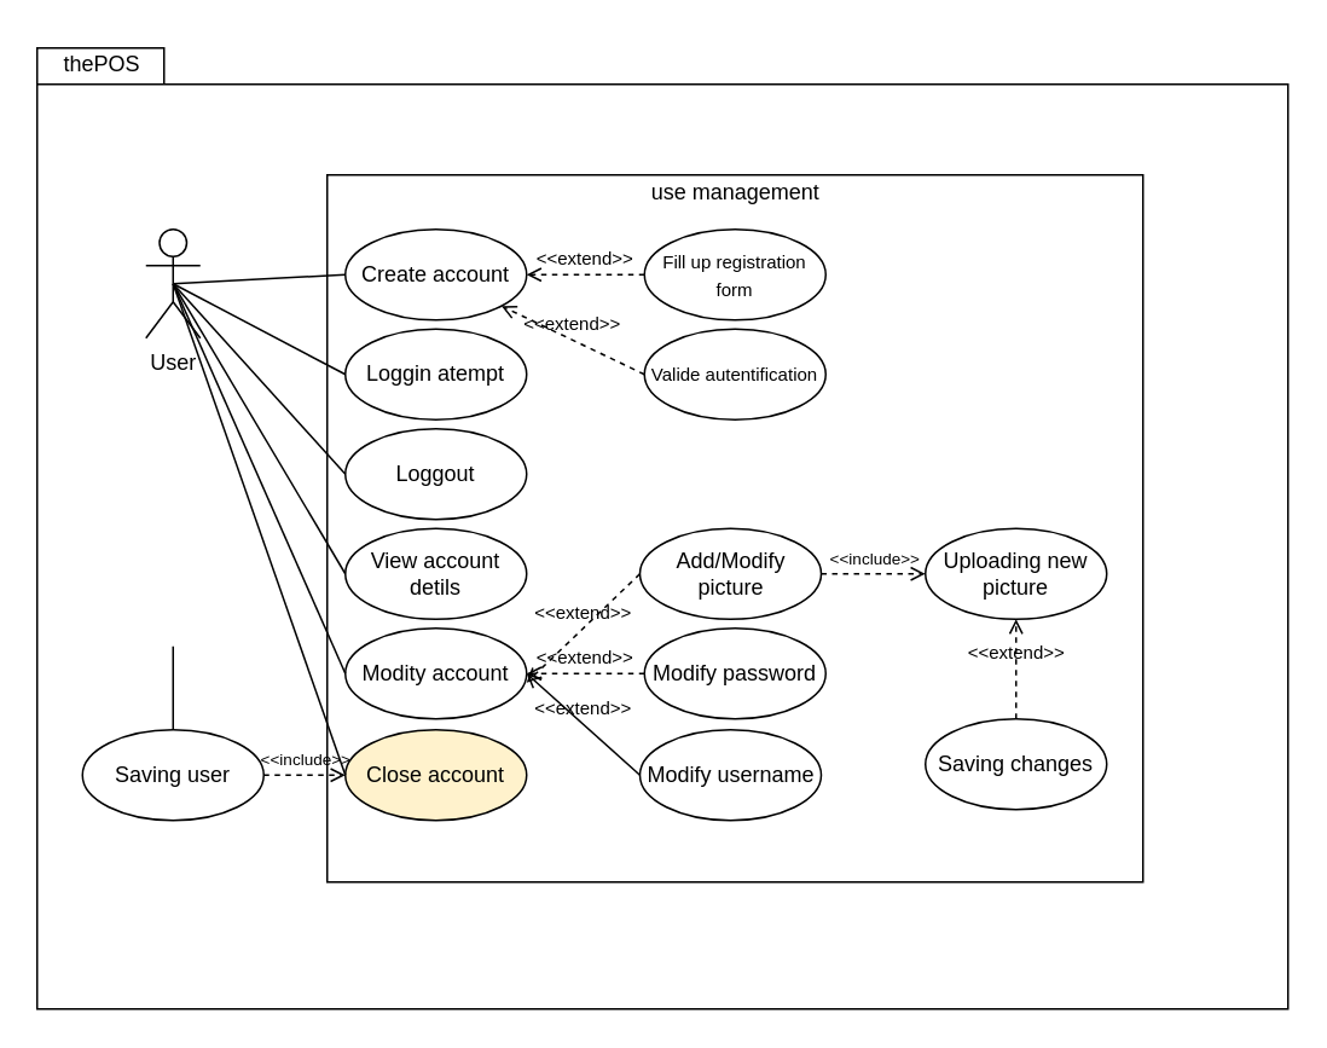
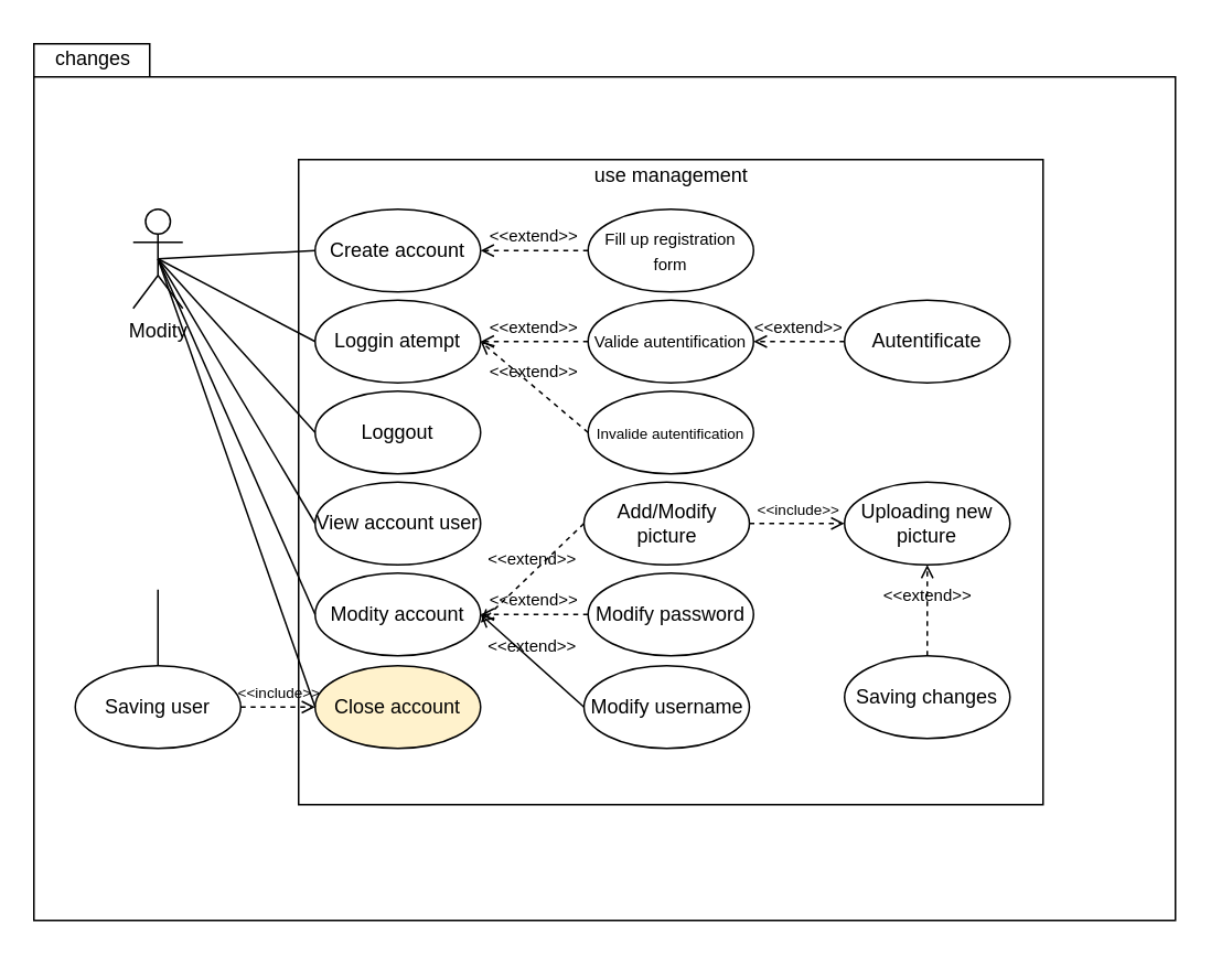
- <mxCell id="3" value="thePOS" style="text;html=1;strokeColor=none;fillColor=none;align=center;verticalAlign=middle;whiteSpace=wrap;rounded=0;" parent="1" vertex="1"><mxGeometry x="26" y="20" width="60" height="30" as="geometry" /></mxCell>
+ <mxCell id="3" value="changes" style="text;html=1;strokeColor=none;fillColor=none;align=center;verticalAlign=middle;whiteSpace=wrap;rounded=0;" parent="1" vertex="1"><mxGeometry x="26" y="20" width="60" height="30" as="geometry" /></mxCell>
- <mxCell id="19" value="&amp;lt;&amp;lt;extend&amp;gt;&amp;gt;" style="html=1;verticalAlign=bottom;labelBackgroundColor=none;endArrow=open;endFill=0;dashed=1;fontSize=10;exitX=0;exitY=0.5;exitDx=0;exitDy=0;" edge="1" parent="1" source="17" target="6"><mxGeometry width="160" relative="1" as="geometry"><mxPoint x="365" y="161" as="sourcePoint" /><mxPoint x="300" y="161" as="targetPoint" /></mxGeometry></mxCell>
+ <mxCell id="19" value="&amp;lt;&amp;lt;extend&amp;gt;&amp;gt;" style="html=1;verticalAlign=bottom;labelBackgroundColor=none;endArrow=open;endFill=0;dashed=1;fontSize=10;exitX=0;exitY=0.5;exitDx=0;exitDy=0;entryX=1;entryY=0.5;entryDx=0;entryDy=0;" edge="1" parent="1" source="17" target="13"><mxGeometry width="160" relative="1" as="geometry"><mxPoint x="365" y="161" as="sourcePoint" /><mxPoint x="300" y="161" as="targetPoint" /></mxGeometry></mxCell>
- <mxCell id="4" value="User" style="shape=umlActor;html=1;verticalLabelPosition=bottom;verticalAlign=top;align=center;" vertex="1" parent="1"><mxGeometry x="80" y="126" width="30" height="60" as="geometry" /></mxCell>
+ <mxCell id="4" value="Modity" style="shape=umlActor;html=1;verticalLabelPosition=bottom;verticalAlign=top;align=center;" vertex="1" parent="1"><mxGeometry x="80" y="126" width="30" height="60" as="geometry" /></mxCell>
+ <mxCell id="20" value="&amp;lt;&amp;lt;extend&amp;gt;&amp;gt;" style="html=1;verticalAlign=bottom;labelBackgroundColor=none;endArrow=open;endFill=0;dashed=1;fontSize=10;exitX=0;exitY=0.5;exitDx=0;exitDy=0;entryX=1;entryY=0.5;entryDx=0;entryDy=0;" edge="1" parent="1" source="12" target="17"><mxGeometry width="160" relative="1" as="geometry"><mxPoint x="365" y="216" as="sourcePoint" /><mxPoint x="300" y="216" as="targetPoint" /></mxGeometry></mxCell>
+ <mxCell id="12" value="Autentificate" style="ellipse;whiteSpace=wrap;html=1;" vertex="1" parent="1"><mxGeometry x="510" y="181" width="100" height="50" as="geometry" /></mxCell>
+ <mxCell id="21" value="&amp;lt;&amp;lt;extend&amp;gt;&amp;gt;" style="html=1;verticalAlign=bottom;labelBackgroundColor=none;endArrow=open;endFill=0;dashed=1;fontSize=10;exitX=0;exitY=0.5;exitDx=0;exitDy=0;entryX=1;entryY=0.5;entryDx=0;entryDy=0;" edge="1" parent="1" source="18" target="13"><mxGeometry width="160" relative="1" as="geometry"><mxPoint x="365" y="216" as="sourcePoint" /><mxPoint x="300" y="216" as="targetPoint" /></mxGeometry></mxCell>
+ <mxCell id="18" value="&lt;font style=&quot;font-size: 9px&quot;&gt;Invalide autentification&lt;/font&gt;" style="ellipse;whiteSpace=wrap;html=1;" vertex="1" parent="1"><mxGeometry x="355" y="236" width="100" height="50" as="geometry" /></mxCell>
- <mxCell id="22" value="View account detils" style="ellipse;whiteSpace=wrap;html=1;" vertex="1" parent="1"><mxGeometry x="190" y="291" width="100" height="50" as="geometry" /></mxCell>
+ <mxCell id="22" value="View account user" style="ellipse;whiteSpace=wrap;html=1;" vertex="1" parent="1"><mxGeometry x="190" y="291" width="100" height="50" as="geometry" /></mxCell>
